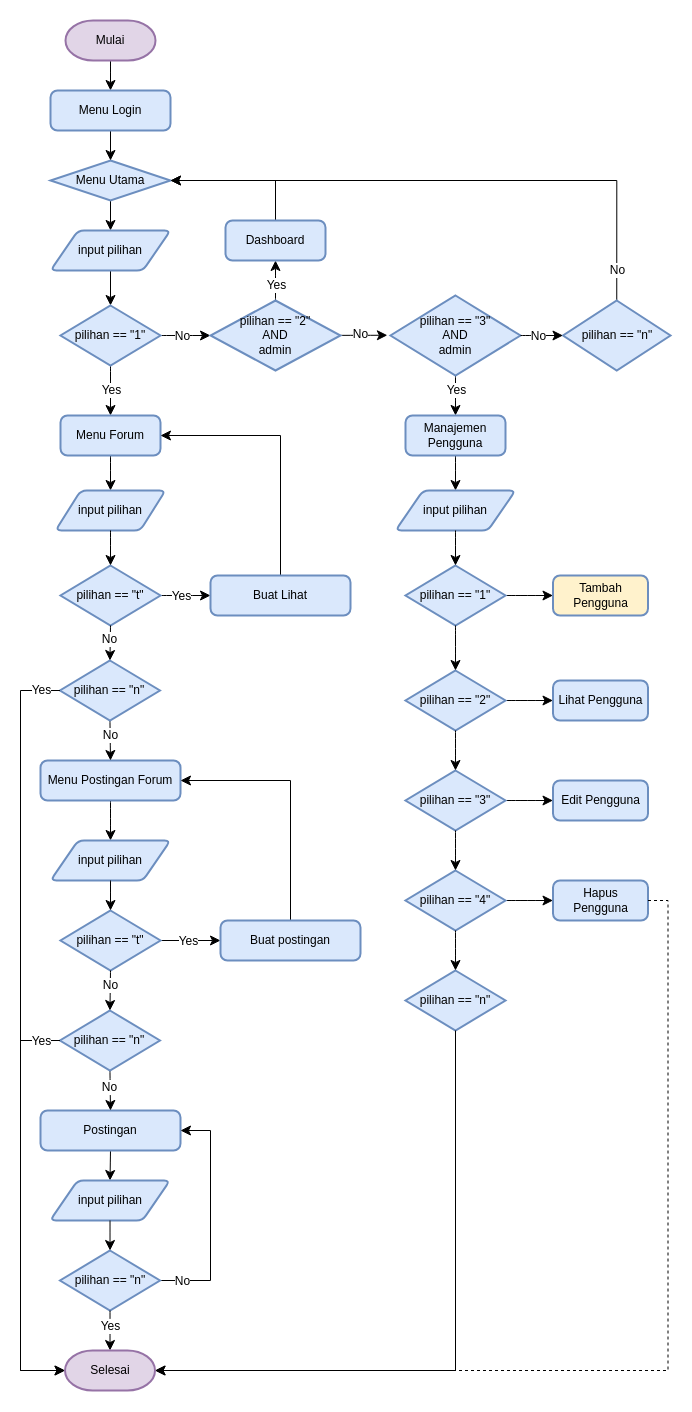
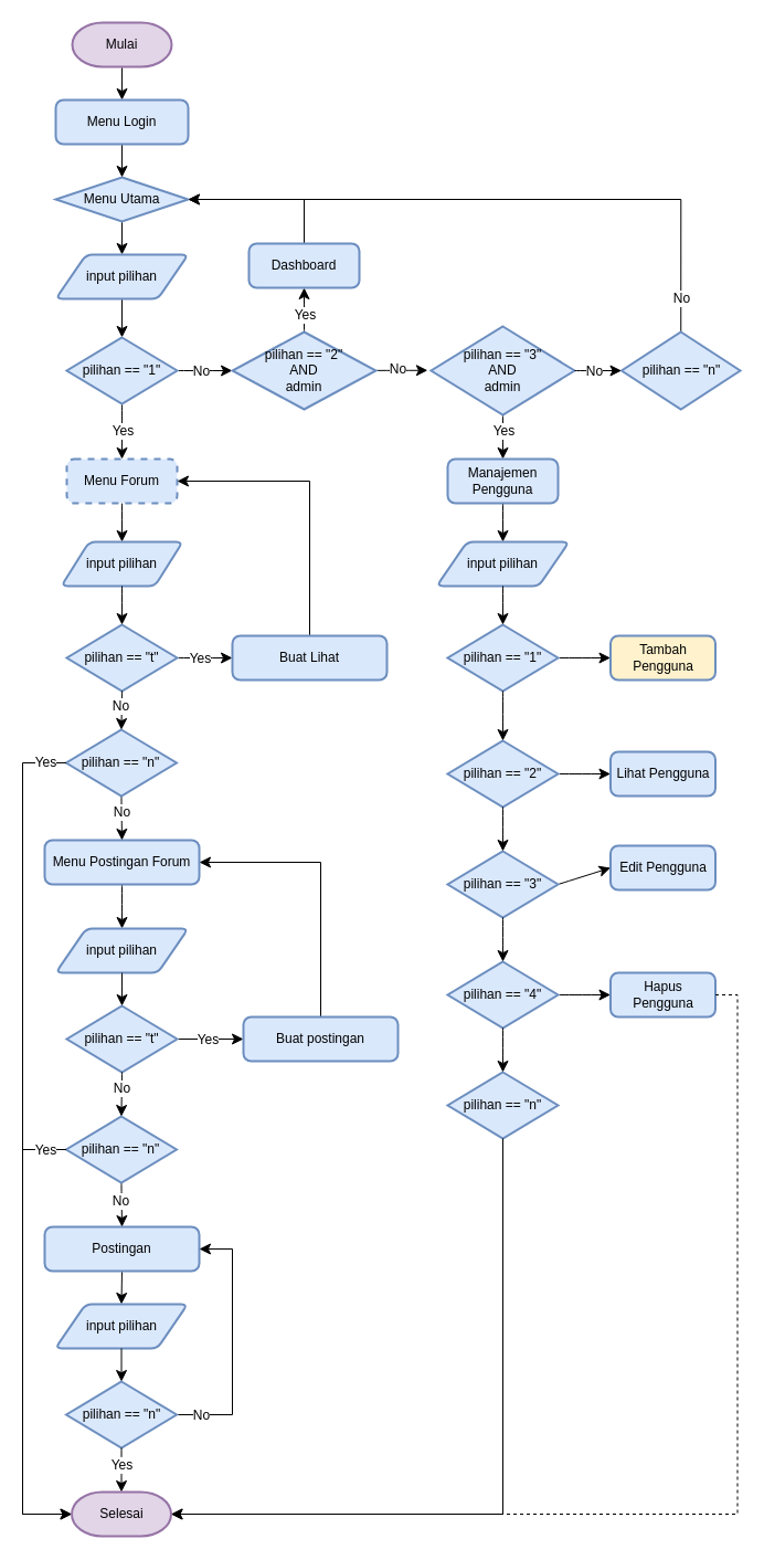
- <mxCell id="17" value="Menu Forum" style="rounded=1;whiteSpace=wrap;html=1;absoluteArcSize=1;arcSize=14;strokeWidth=2;strokeColor=#6c8ebf;align=center;verticalAlign=middle;fontFamily=Helvetica;fontSize=12;fontColor=default;fillColor=#dae8fc;" vertex="1" parent="1"><mxGeometry x="60" y="415" width="100" height="40" as="geometry" /></mxCell>
+ <mxCell id="17" value="Menu Forum" style="rounded=1;whiteSpace=wrap;html=1;absoluteArcSize=1;arcSize=14;strokeWidth=2;strokeColor=#6c8ebf;align=center;verticalAlign=middle;fontFamily=Helvetica;fontSize=12;fontColor=default;fillColor=#dae8fc;dashed=1;" vertex="1" parent="1"><mxGeometry x="60" y="415" width="100" height="40" as="geometry" /></mxCell>
- <mxCell id="68" value="Edit Pengguna" style="rounded=1;whiteSpace=wrap;html=1;absoluteArcSize=1;arcSize=14;strokeWidth=2;strokeColor=#6c8ebf;align=center;verticalAlign=middle;fontFamily=Helvetica;fontSize=12;fontColor=default;fillColor=#dae8fc;" vertex="1" parent="1"><mxGeometry x="552.5" y="780" width="95" height="40" as="geometry" /></mxCell>
+ <mxCell id="68" value="Edit Pengguna" style="rounded=1;whiteSpace=wrap;html=1;absoluteArcSize=1;arcSize=14;strokeWidth=2;strokeColor=#6c8ebf;align=center;verticalAlign=middle;fontFamily=Helvetica;fontSize=12;fontColor=default;fillColor=#dae8fc;" vertex="1" parent="1"><mxGeometry x="552.5" y="765" width="95" height="40" as="geometry" /></mxCell>
